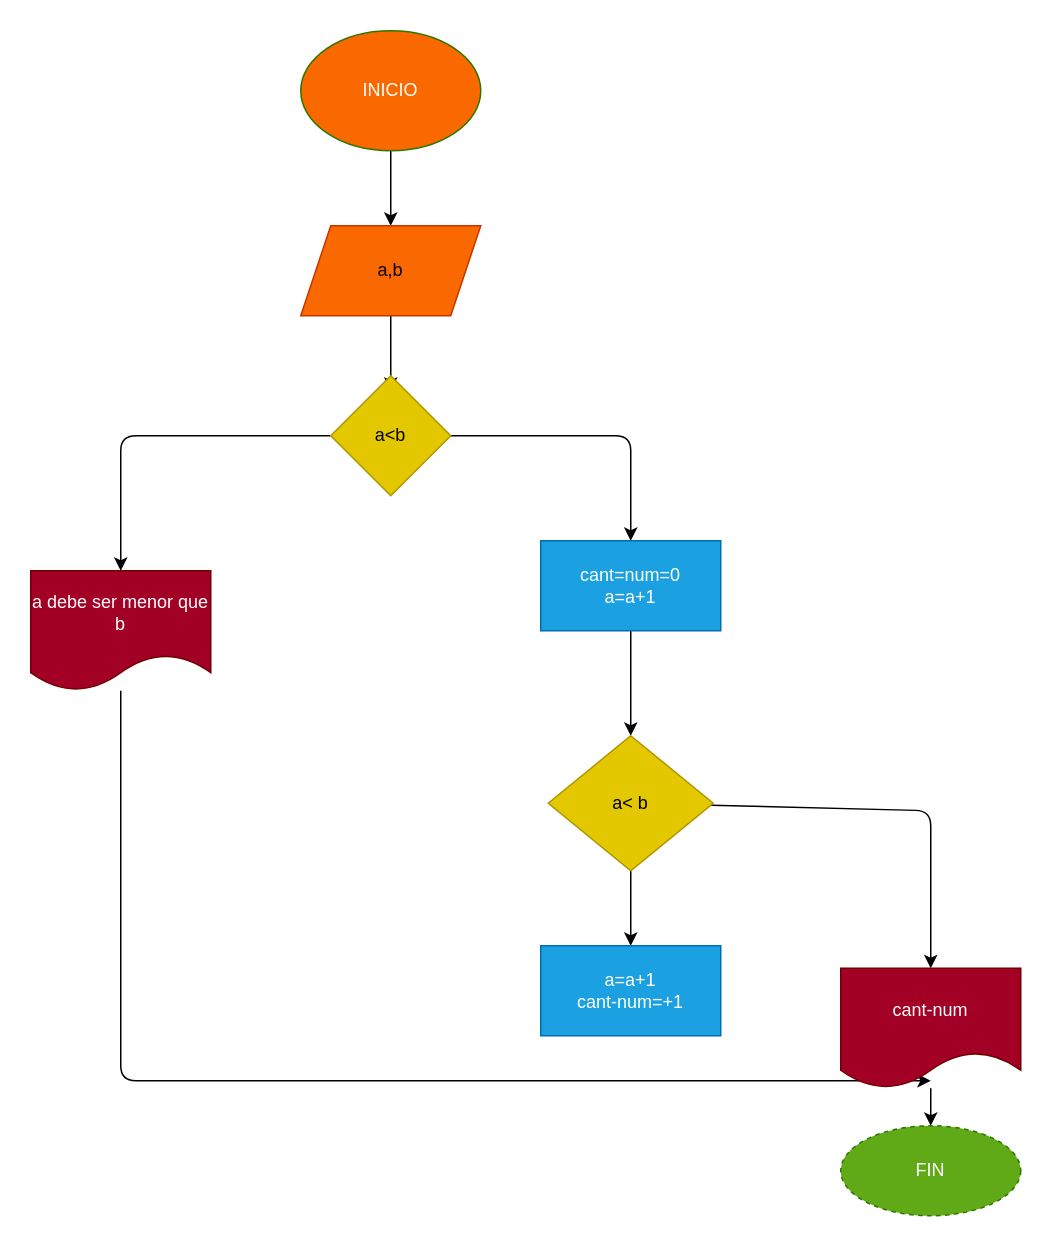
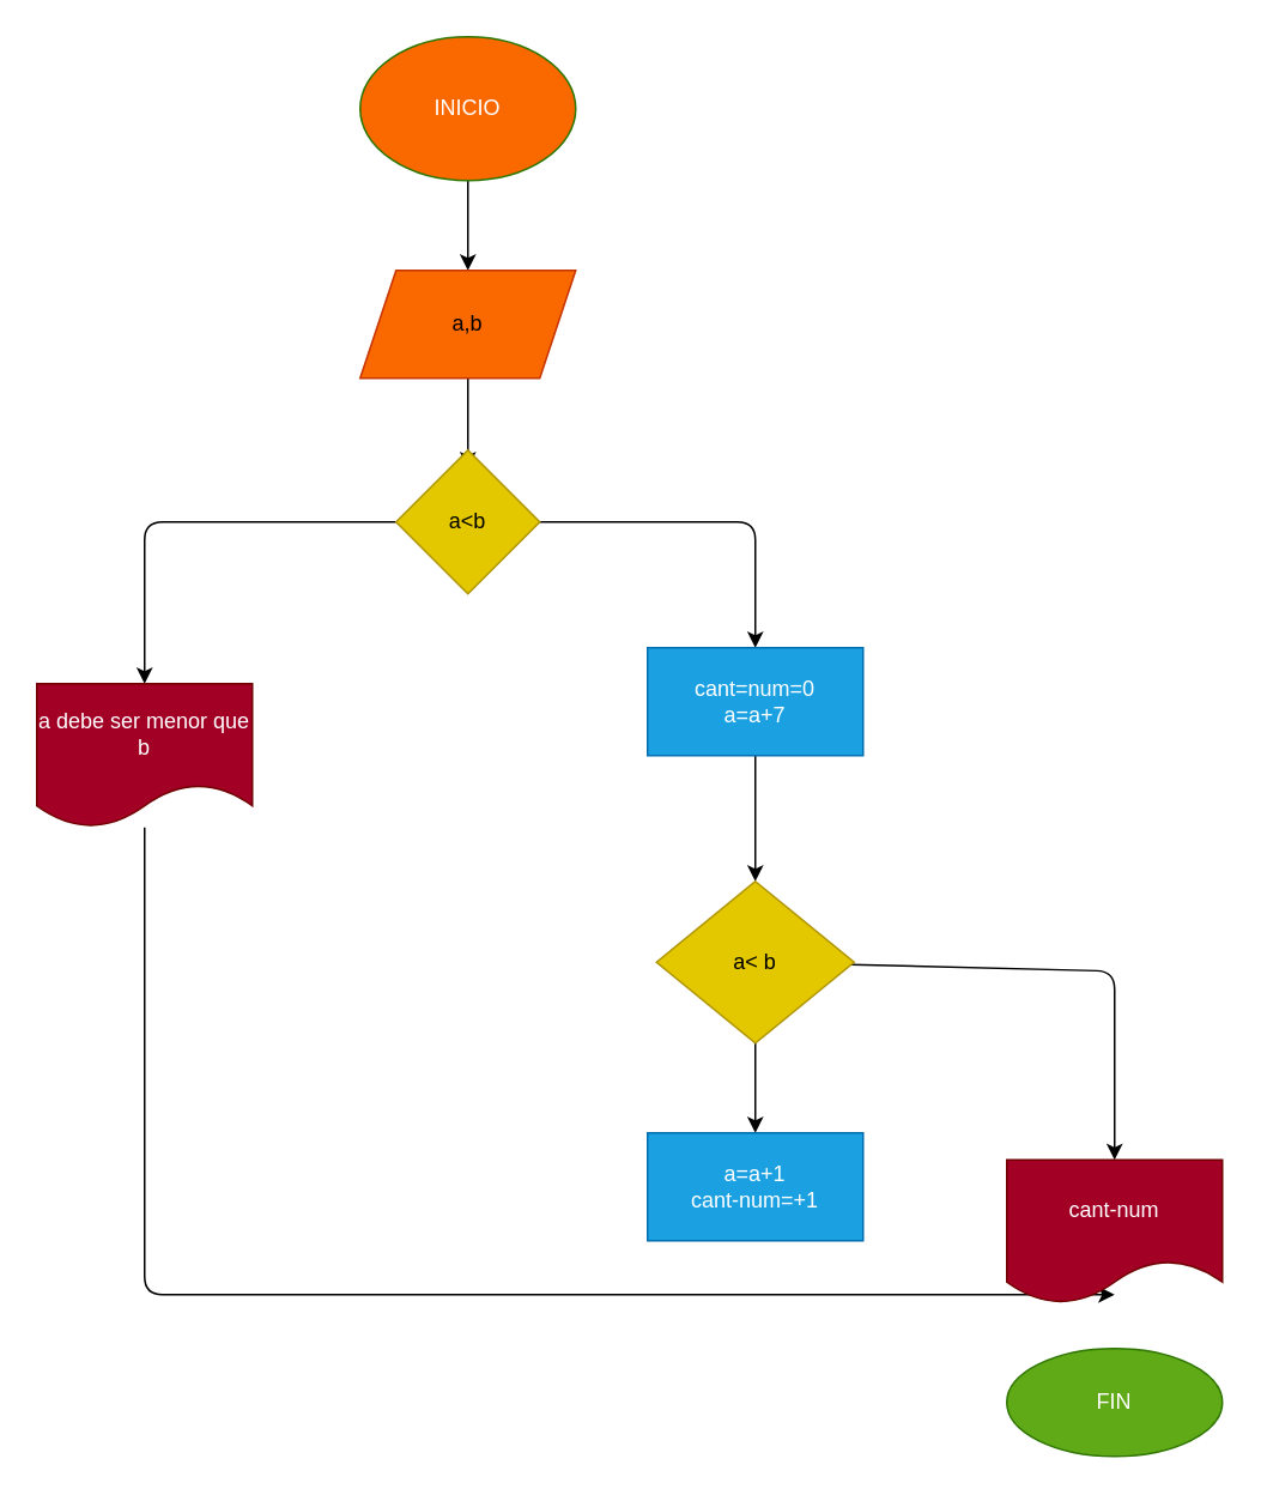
- <mxCell id="10" value="cant=num=0&lt;br&gt;a=a+1" style="rounded=0;whiteSpace=wrap;html=1;fillColor=#1ba1e2;fontColor=#ffffff;strokeColor=#006EAF;" parent="1" vertex="1"><mxGeometry x="360" y="360" width="120" height="60" as="geometry" /></mxCell>
+ <mxCell id="10" value="cant=num=0&lt;br&gt;a=a+7" style="rounded=0;whiteSpace=wrap;html=1;fillColor=#1ba1e2;fontColor=#ffffff;strokeColor=#006EAF;" parent="1" vertex="1"><mxGeometry x="360" y="360" width="120" height="60" as="geometry" /></mxCell>
- <mxCell id="16" value="" style="edgeStyle=none;html=1;" parent="1" source="17" target="18" edge="1"><mxGeometry relative="1" as="geometry" /></mxCell>
- <mxCell id="18" value="FIN" style="ellipse;whiteSpace=wrap;html=1;rounded=0;fillColor=#60a917;fontColor=#ffffff;strokeColor=#2D7600;dashed=1;" parent="1" vertex="1"><mxGeometry x="560" y="750" width="120" height="60" as="geometry" /></mxCell>
+ <mxCell id="18" value="FIN" style="ellipse;whiteSpace=wrap;html=1;rounded=0;fillColor=#60a917;fontColor=#ffffff;strokeColor=#2D7600;" parent="1" vertex="1"><mxGeometry x="560" y="750" width="120" height="60" as="geometry" /></mxCell>
